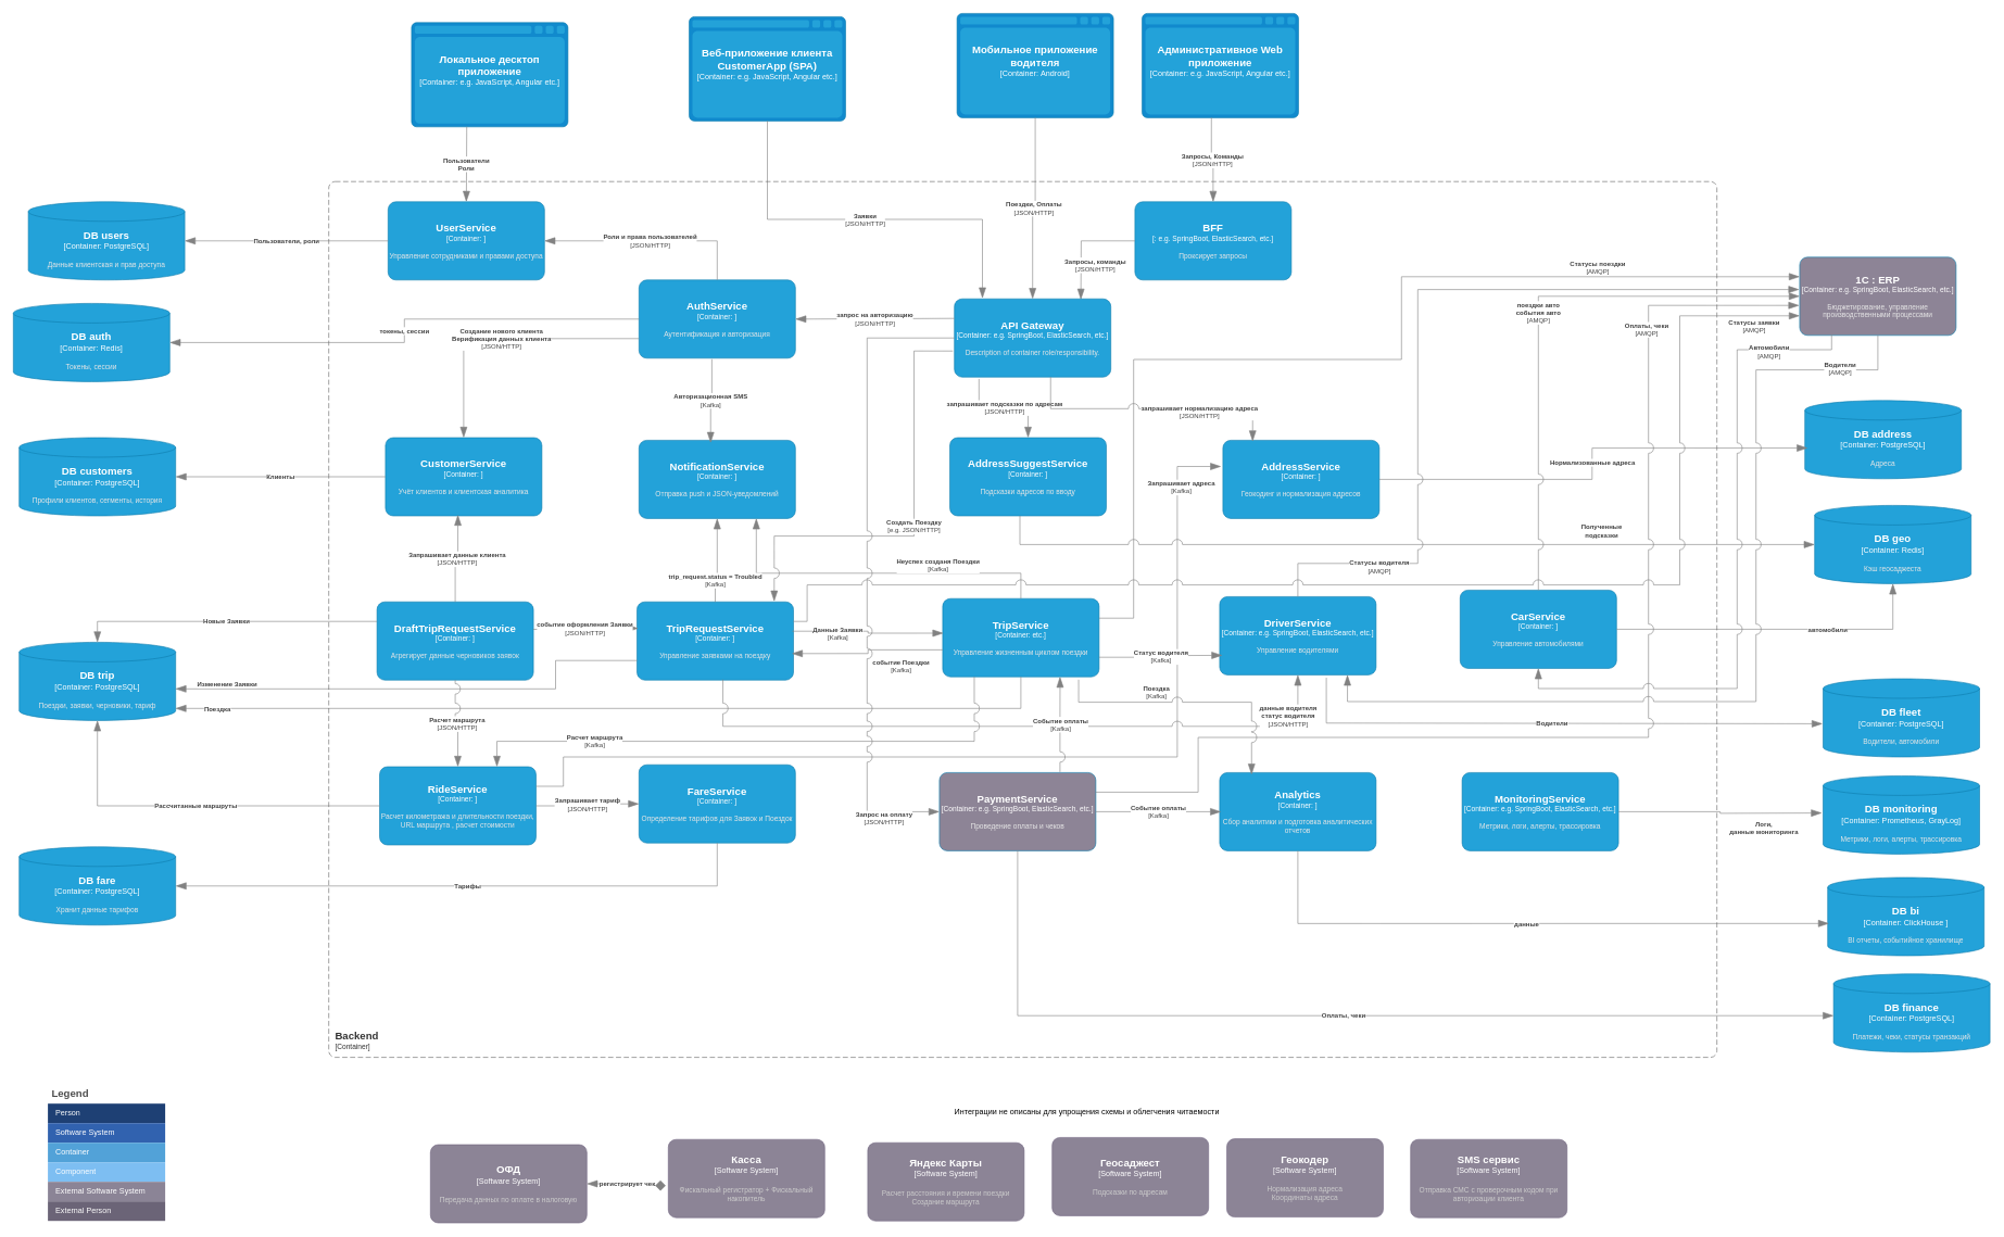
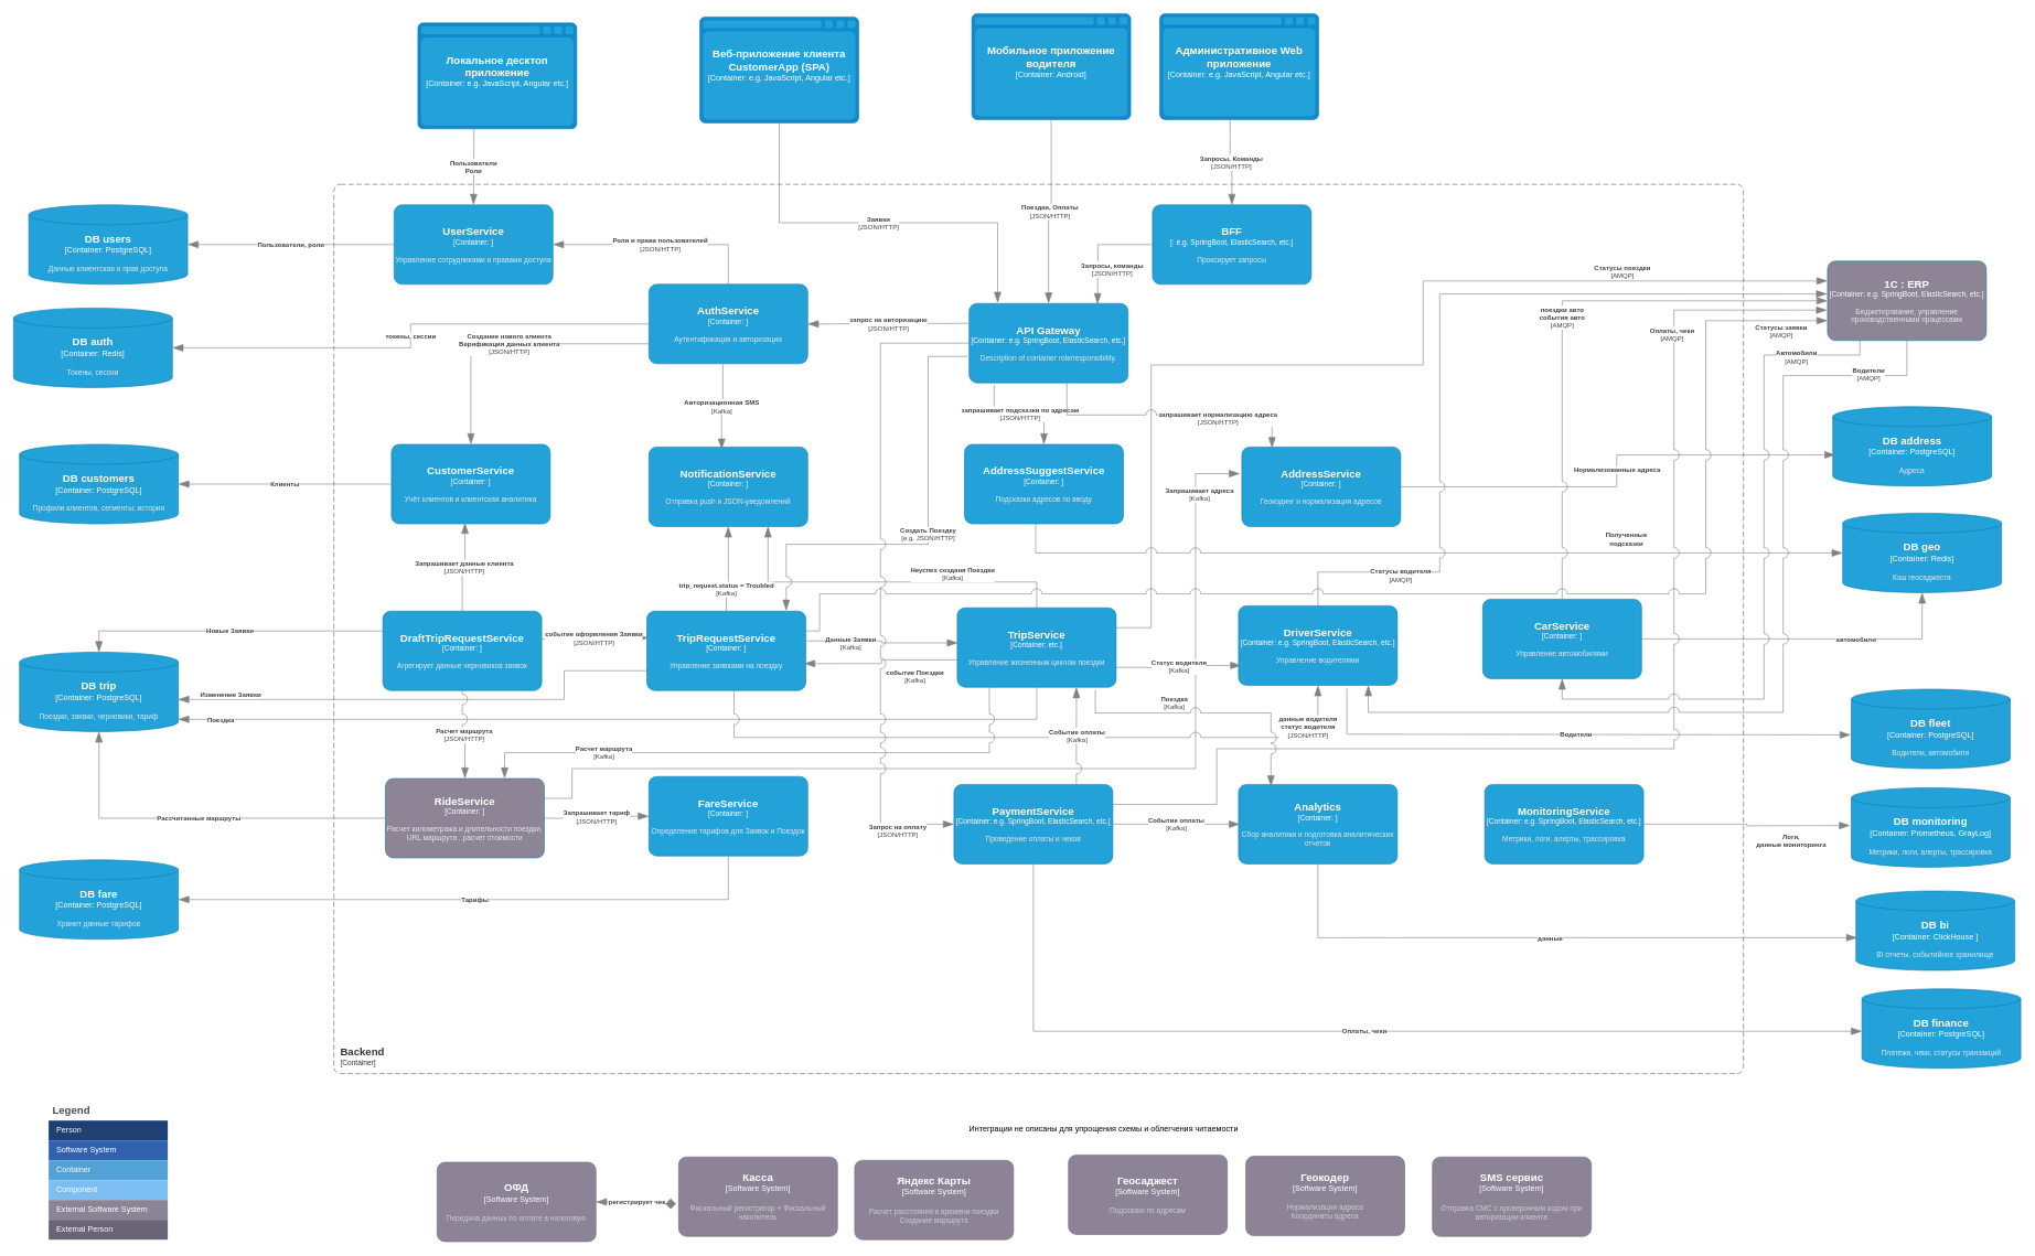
- <mxCell id="50" value="&lt;font style=&quot;font-size: 16px&quot;&gt;&lt;b&gt;RideService&lt;/b&gt;&lt;/font&gt;&lt;div&gt;[Container: ]&lt;/div&gt;&lt;br&gt;&lt;div&gt;&lt;font style=&quot;font-size: 11px&quot;&gt;&lt;font color=&quot;#E6E6E6&quot;&gt;Расчет километража  и длительности поездки,  URL маршрута , расчет стоимости &lt;/font&gt;&lt;/div&gt;" style="rounded=1;whiteSpace=wrap;html=1;fontSize=11;labelBackgroundColor=none;fillColor=#23A2D9;fontColor=#ffffff;align=center;arcSize=10;strokeColor=#0E7DAD;metaEdit=1;resizable=0;points=[[0.25,0,0],[0.5,0,0],[0.75,0,0],[1,0.25,0],[1,0.5,0],[1,0.75,0],[0.75,1,0],[0.5,1,0],[0.25,1,0],[0,0.75,0],[0,0.5,0],[0,0.25,0]];" parent="1" vertex="1"><mxGeometry x="582" y="1176" width="240" height="120" as="geometry" /></mxCell>
+ <mxCell id="50" value="&lt;font style=&quot;font-size: 16px&quot;&gt;&lt;b&gt;RideService&lt;/b&gt;&lt;/font&gt;&lt;div&gt;[Container: ]&lt;/div&gt;&lt;br&gt;&lt;div&gt;&lt;font style=&quot;font-size: 11px&quot;&gt;&lt;font color=&quot;#E6E6E6&quot;&gt;Расчет километража  и длительности поездки,  URL маршрута , расчет стоимости &lt;/font&gt;&lt;/div&gt;" style="rounded=1;whiteSpace=wrap;html=1;fontSize=11;labelBackgroundColor=none;fillColor=#8d8496;fontColor=#ffffff;align=center;arcSize=10;strokeColor=#0E7DAD;metaEdit=1;resizable=0;points=[[0.25,0,0],[0.5,0,0],[0.75,0,0],[1,0.25,0],[1,0.5,0],[1,0.75,0],[0.75,1,0],[0.5,1,0],[0.25,1,0],[0,0.75,0],[0,0.5,0],[0,0.25,0]];" parent="1" vertex="1"><mxGeometry x="582" y="1176" width="240" height="120" as="geometry" /></mxCell>
- <mxCell id="47" value="&lt;font style=&quot;font-size: 16px&quot;&gt;&lt;b&gt;PaymentService&lt;/b&gt;&lt;/font&gt;&lt;div&gt;[Container: e.g. SpringBoot, ElasticSearch, etc.]&lt;/div&gt;&lt;br&gt;&lt;div&gt;&lt;font style=&quot;font-size: 11px&quot;&gt;&lt;font color=&quot;#E6E6E6&quot;&gt;Проведение оплаты и чеков&lt;/font&gt;&lt;/div&gt;" style="rounded=1;whiteSpace=wrap;html=1;fontSize=11;labelBackgroundColor=none;fillColor=#8d8496;fontColor=#ffffff;align=center;arcSize=10;strokeColor=#0E7DAD;metaEdit=1;resizable=0;points=[[0.25,0,0],[0.5,0,0],[0.75,0,0],[1,0.25,0],[1,0.5,0],[1,0.75,0],[0.75,1,0],[0.5,1,0],[0.25,1,0],[0,0.75,0],[0,0.5,0],[0,0.25,0]];" parent="1" vertex="1"><mxGeometry x="1441" y="1185" width="240" height="120" as="geometry" /></mxCell>
+ <mxCell id="47" value="&lt;font style=&quot;font-size: 16px&quot;&gt;&lt;b&gt;PaymentService&lt;/b&gt;&lt;/font&gt;&lt;div&gt;[Container: e.g. SpringBoot, ElasticSearch, etc.]&lt;/div&gt;&lt;br&gt;&lt;div&gt;&lt;font style=&quot;font-size: 11px&quot;&gt;&lt;font color=&quot;#E6E6E6&quot;&gt;Проведение оплаты и чеков&lt;/font&gt;&lt;/div&gt;" style="rounded=1;whiteSpace=wrap;html=1;fontSize=11;labelBackgroundColor=none;fillColor=#23A2D9;fontColor=#ffffff;align=center;arcSize=10;strokeColor=#0E7DAD;metaEdit=1;resizable=0;points=[[0.25,0,0],[0.5,0,0],[0.75,0,0],[1,0.25,0],[1,0.5,0],[1,0.75,0],[0.75,1,0],[0.5,1,0],[0.25,1,0],[0,0.75,0],[0,0.5,0],[0,0.25,0]];" parent="1" vertex="1"><mxGeometry x="1441" y="1185" width="240" height="120" as="geometry" /></mxCell>
- <mxCell id="16" value="&lt;font style=&quot;font-size: 16px&quot;&gt;&lt;b&gt;Яндекс Карты&lt;/b&gt;&lt;/font&gt;&lt;div&gt;[Software System]&lt;/div&gt;&lt;br&gt;&lt;div&gt;&lt;font style=&quot;font-size: 11px&quot;&gt;&lt;font color=&quot;#cccccc&quot;&gt;Расчет расстояния и времени поездки&#10;Создание маршрута&lt;/font&gt;&lt;/div&gt;" style="rounded=1;whiteSpace=wrap;html=1;labelBackgroundColor=none;fillColor=#8C8496;fontColor=#ffffff;align=center;arcSize=10;strokeColor=#736782;metaEdit=1;resizable=0;points=[[0.25,0,0],[0.5,0,0],[0.75,0,0],[1,0.25,0],[1,0.5,0],[1,0.75,0],[0.75,1,0],[0.5,1,0],[0.25,1,0],[0,0.75,0],[0,0.5,0],[0,0.25,0]];" parent="1" vertex="1"><mxGeometry x="1331" y="1753" width="240" height="120" as="geometry" /></mxCell>
+ <mxCell id="16" value="&lt;font style=&quot;font-size: 16px&quot;&gt;&lt;b&gt;Яндекс Карты&lt;/b&gt;&lt;/font&gt;&lt;div&gt;[Software System]&lt;/div&gt;&lt;br&gt;&lt;div&gt;&lt;font style=&quot;font-size: 11px&quot;&gt;&lt;font color=&quot;#cccccc&quot;&gt;Расчет расстояния и времени поездки&#10;Создание маршрута&lt;/font&gt;&lt;/div&gt;" style="rounded=1;whiteSpace=wrap;html=1;labelBackgroundColor=none;fillColor=#8C8496;fontColor=#ffffff;align=center;arcSize=10;strokeColor=#736782;metaEdit=1;resizable=0;points=[[0.25,0,0],[0.5,0,0],[0.75,0,0],[1,0.25,0],[1,0.5,0],[1,0.75,0],[0.75,1,0],[0.5,1,0],[0.25,1,0],[0,0.75,0],[0,0.5,0],[0,0.25,0]];" parent="1" vertex="1"><mxGeometry x="1291" y="1753" width="240" height="120" as="geometry" /></mxCell>
